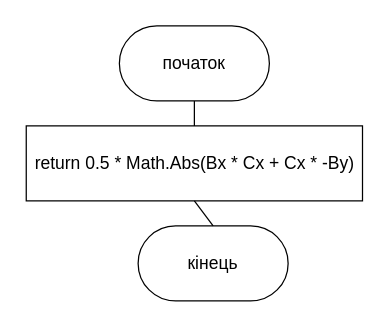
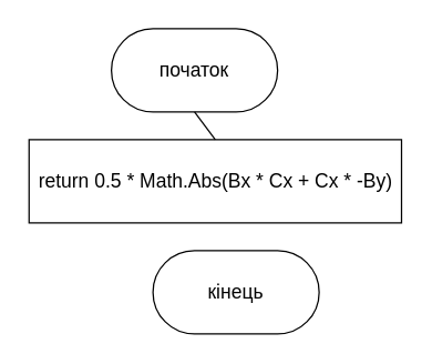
- <mxCell id="2" value="початок" style="rounded=1;whiteSpace=wrap;html=1;arcSize=50;fontSize=14;" vertex="1" parent="1"><mxGeometry x="95" y="20" width="120" height="60" as="geometry" /></mxCell>
+ <mxCell id="2" value="початок" style="rounded=1;whiteSpace=wrap;html=1;arcSize=50;fontSize=14;" vertex="1" parent="1"><mxGeometry x="80" y="20" width="120" height="60" as="geometry" /></mxCell>
- <mxCell id="6" value="" style="endArrow=none;html=1;rounded=0;exitX=0.5;exitY=1;exitDx=0;exitDy=0;entryX=0.5;entryY=0;entryDx=0;entryDy=0;fontSize=14;" edge="1" parent="1" source="3" target="5"><mxGeometry width="50" height="50" relative="1" as="geometry"><mxPoint x="71" y="150" as="sourcePoint" /><mxPoint x="121" y="100" as="targetPoint" /></mxGeometry></mxCell>
